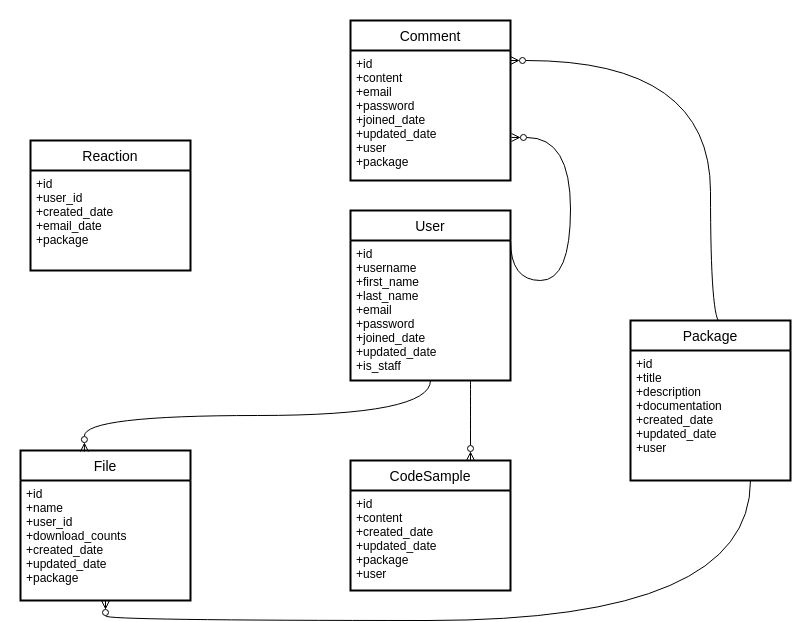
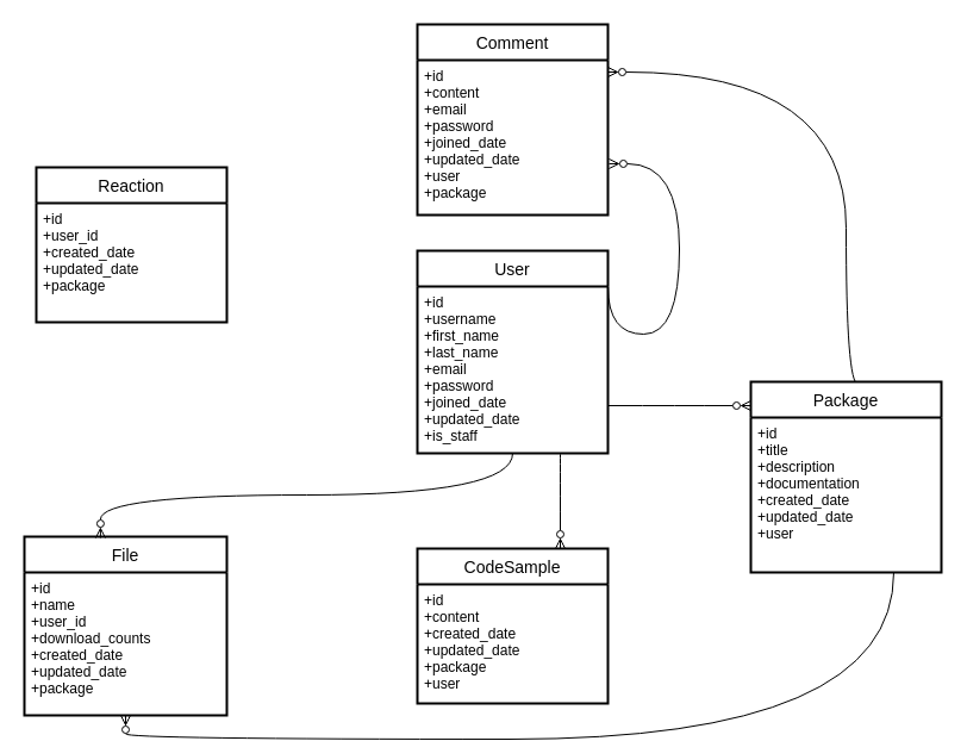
- <mxCell id="16" value="+id&#10;+user_id&#10;+created_date&#10;+email_date&#10;+package&#10;" style="align=left;strokeColor=none;fillColor=none;spacingLeft=4;fontSize=12;verticalAlign=top;resizable=0;rotatable=0;part=1;rounded=0;" parent="15" vertex="1"><mxGeometry y="30" width="160" height="100" as="geometry" /></mxCell>
+ <mxCell id="16" value="+id&#10;+user_id&#10;+created_date&#10;+updated_date&#10;+package&#10;" style="align=left;strokeColor=none;fillColor=none;spacingLeft=4;fontSize=12;verticalAlign=top;resizable=0;rotatable=0;part=1;rounded=0;" parent="15" vertex="1"><mxGeometry y="30" width="160" height="100" as="geometry" /></mxCell>
+ <mxCell id="2" value="" style="edgeStyle=orthogonalEdgeStyle;rounded=0;orthogonalLoop=1;jettySize=auto;html=1;endArrow=ERzeroToMany;endFill=0;curved=1;" parent="1" source="3" target="6" edge="1"><mxGeometry relative="1" as="geometry"><Array as="points"><mxPoint x="570" y="340" /><mxPoint x="570" y="340" /></Array></mxGeometry></mxCell>
